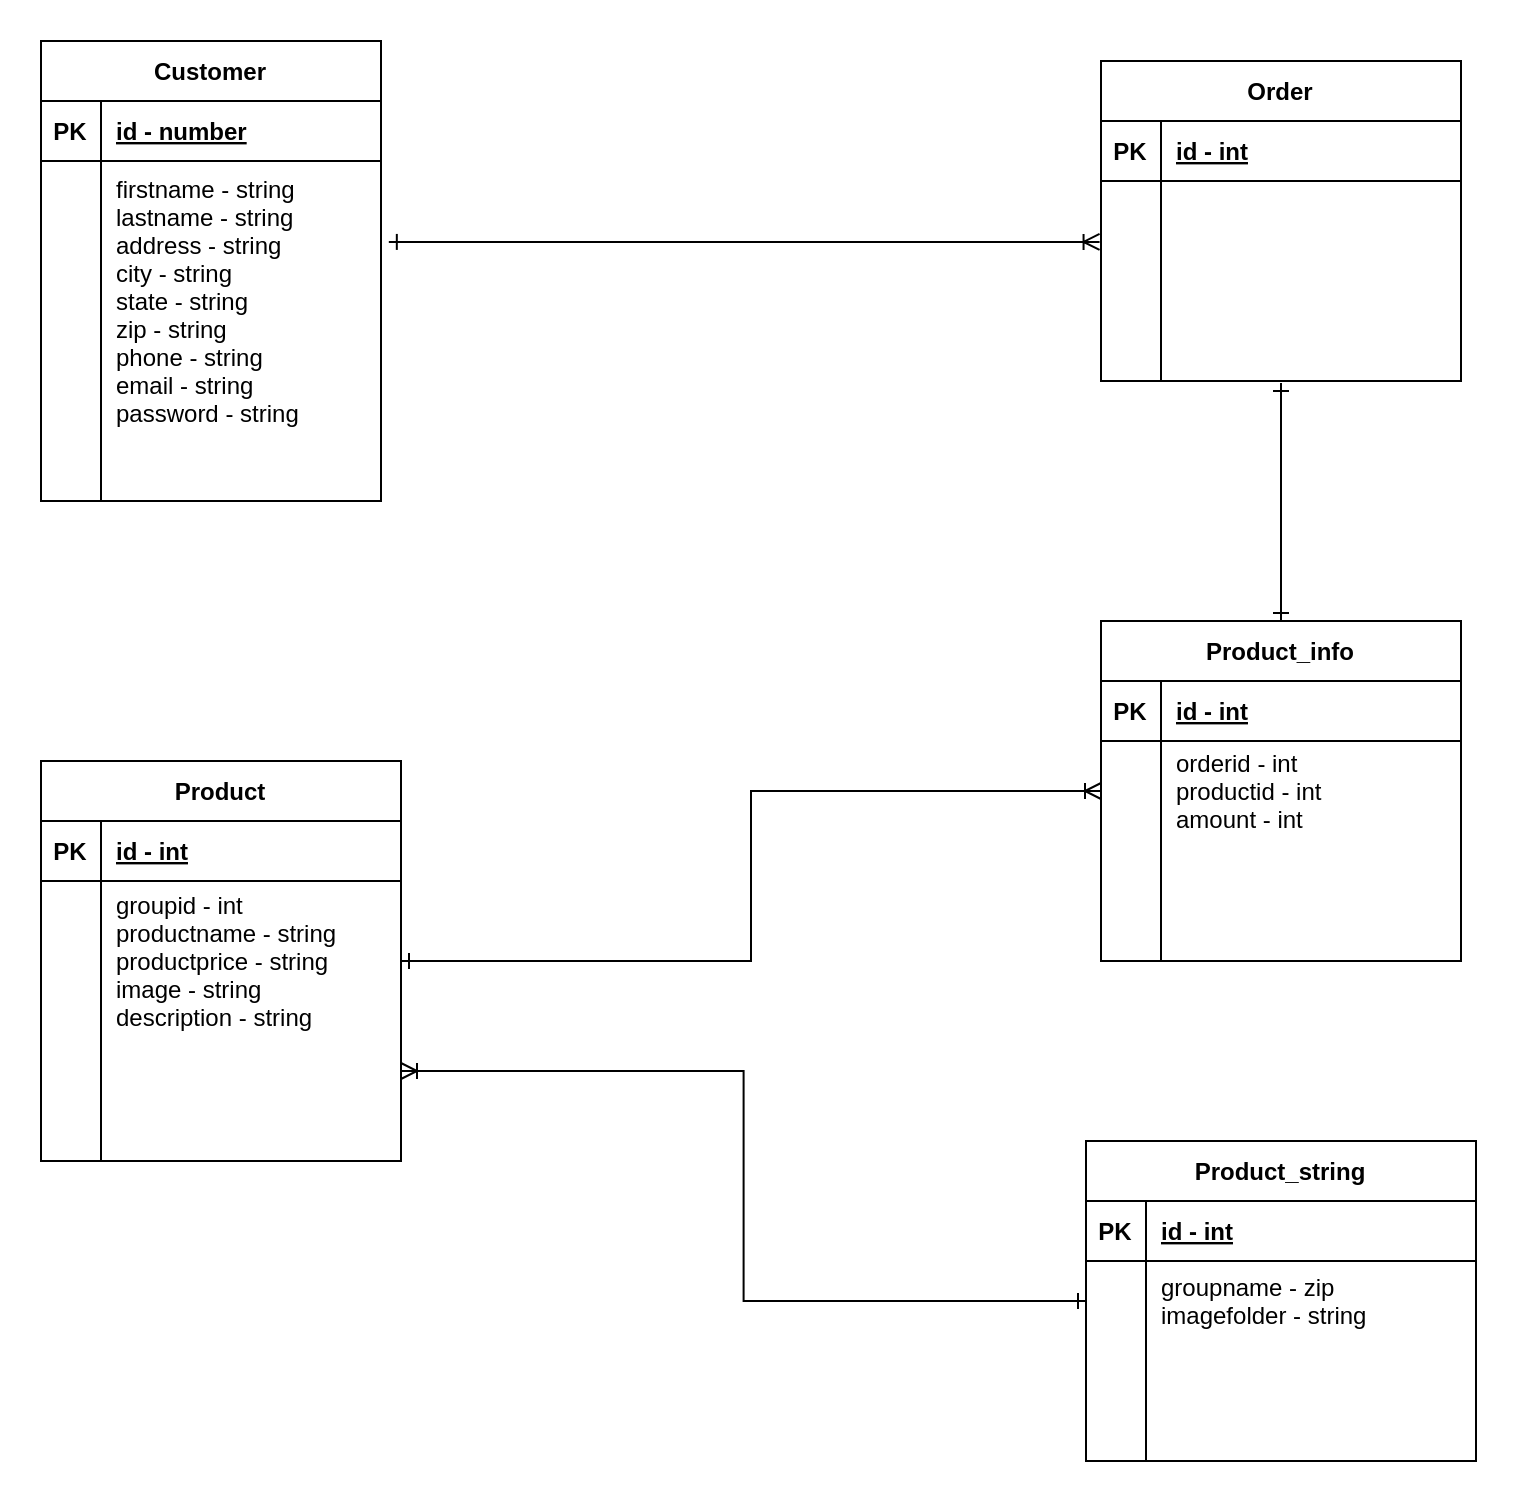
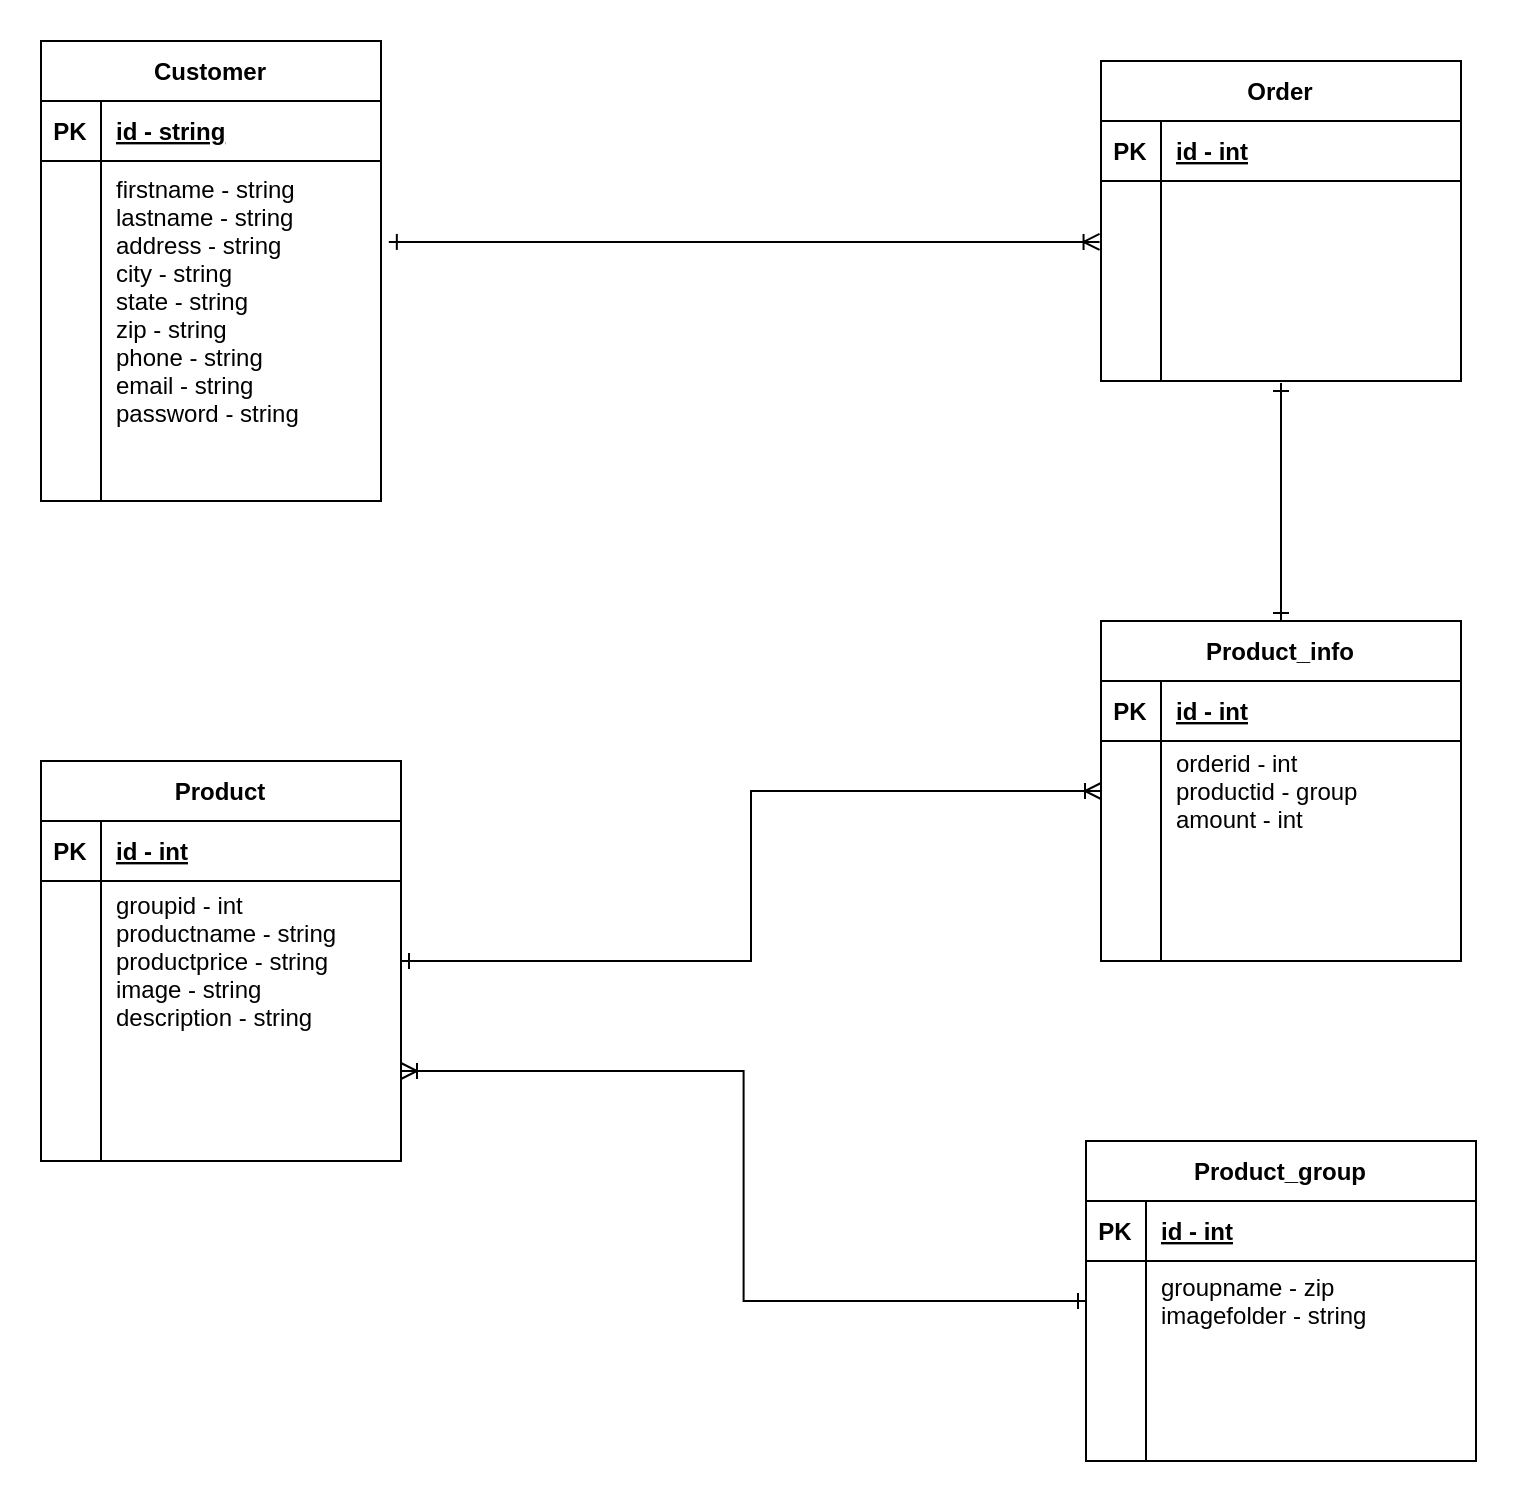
- <mxCell id="5" value="id - number" style="shape=partialRectangle;connectable=0;fillColor=none;top=0;left=0;bottom=0;right=0;align=left;spacingLeft=6;fontStyle=5;overflow=hidden;" vertex="1" parent="3"><mxGeometry x="30" width="140" height="30" as="geometry" /></mxCell>
+ <mxCell id="5" value="id - string" style="shape=partialRectangle;connectable=0;fillColor=none;top=0;left=0;bottom=0;right=0;align=left;spacingLeft=6;fontStyle=5;overflow=hidden;" vertex="1" parent="3"><mxGeometry x="30" width="140" height="30" as="geometry" /></mxCell>
- <mxCell id="56" value="orderid - int&#10;productid - int&#10;amount - int" style="shape=partialRectangle;connectable=0;fillColor=none;top=0;left=0;bottom=0;right=0;align=left;spacingLeft=6;overflow=hidden;" vertex="1" parent="54"><mxGeometry x="30" width="150" height="50" as="geometry" /></mxCell>
+ <mxCell id="56" value="orderid - int&#10;productid - group&#10;amount - int" style="shape=partialRectangle;connectable=0;fillColor=none;top=0;left=0;bottom=0;right=0;align=left;spacingLeft=6;overflow=hidden;" vertex="1" parent="54"><mxGeometry x="30" width="150" height="50" as="geometry" /></mxCell>
- <mxCell id="12" value="Product_string" style="shape=table;startSize=30;container=1;collapsible=1;childLayout=tableLayout;fixedRows=1;rowLines=0;fontStyle=1;align=center;resizeLast=1;fontSize=12;" vertex="1" parent="1"><mxGeometry x="542.5" y="570" width="195" height="160" as="geometry" /></mxCell>
+ <mxCell id="12" value="Product_group" style="shape=table;startSize=30;container=1;collapsible=1;childLayout=tableLayout;fixedRows=1;rowLines=0;fontStyle=1;align=center;resizeLast=1;fontSize=12;" vertex="1" parent="1"><mxGeometry x="542.5" y="570" width="195" height="160" as="geometry" /></mxCell>
